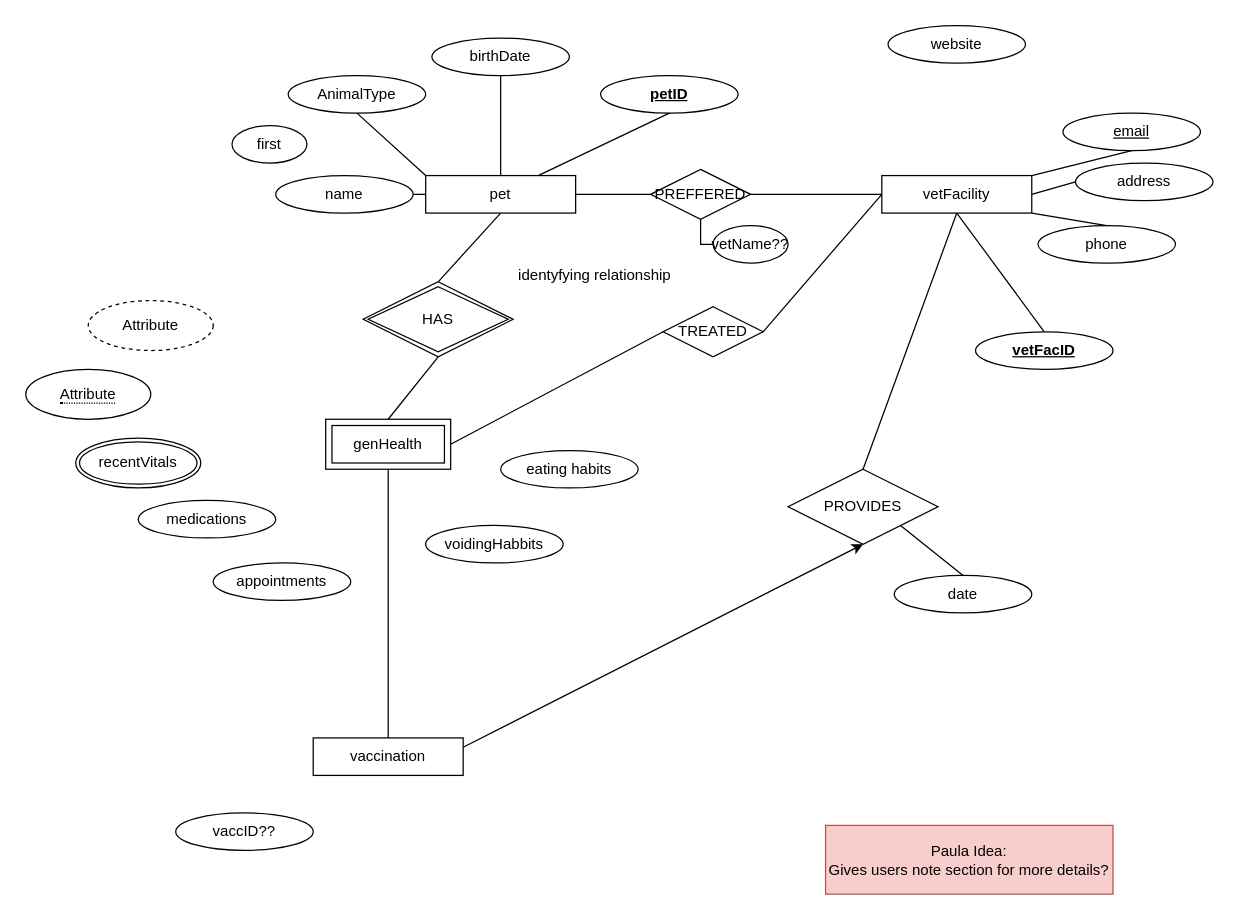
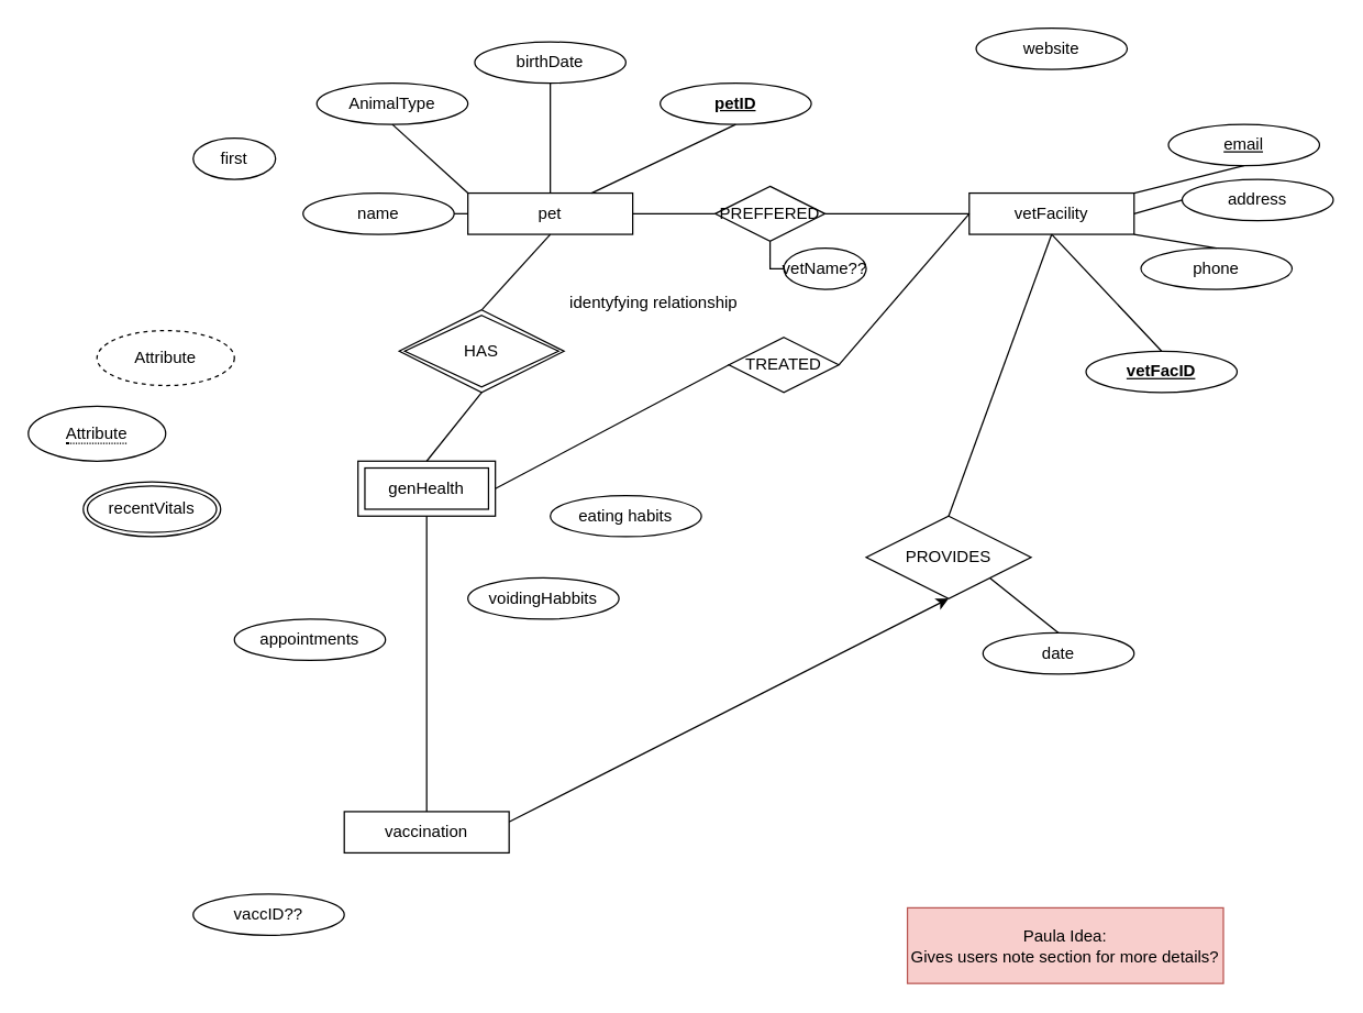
- <mxCell id="25" value="first" style="ellipse;whiteSpace=wrap;html=1;" vertex="1" parent="1"><mxGeometry x="185" y="100" width="60" height="30" as="geometry" /></mxCell>
+ <mxCell id="25" value="first" style="ellipse;whiteSpace=wrap;html=1;" vertex="1" parent="1"><mxGeometry x="140" y="100" width="60" height="30" as="geometry" /></mxCell>
- <mxCell id="15" value="&lt;b&gt;&lt;u&gt;vetFacID&lt;/u&gt;&lt;/b&gt;" style="ellipse;whiteSpace=wrap;html=1;" vertex="1" parent="1"><mxGeometry x="780" y="265" width="110" height="30" as="geometry" /></mxCell>
+ <mxCell id="15" value="&lt;b&gt;&lt;u&gt;vetFacID&lt;/u&gt;&lt;/b&gt;" style="ellipse;whiteSpace=wrap;html=1;" vertex="1" parent="1"><mxGeometry x="790" y="255" width="110" height="30" as="geometry" /></mxCell>
- <mxCell id="28" value="medications" style="ellipse;whiteSpace=wrap;html=1;" vertex="1" parent="1"><mxGeometry x="110" y="400" width="110" height="30" as="geometry" /></mxCell>
